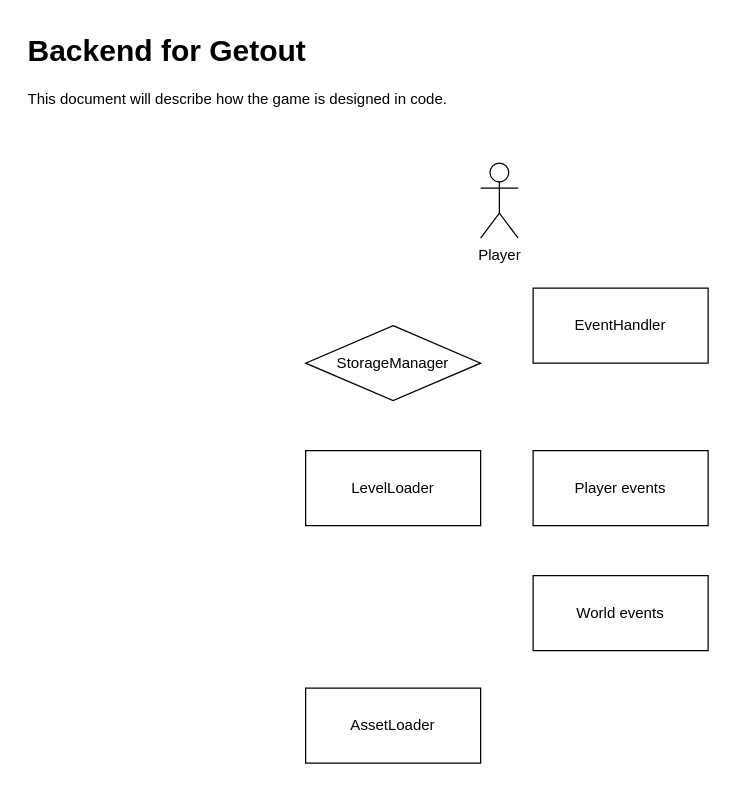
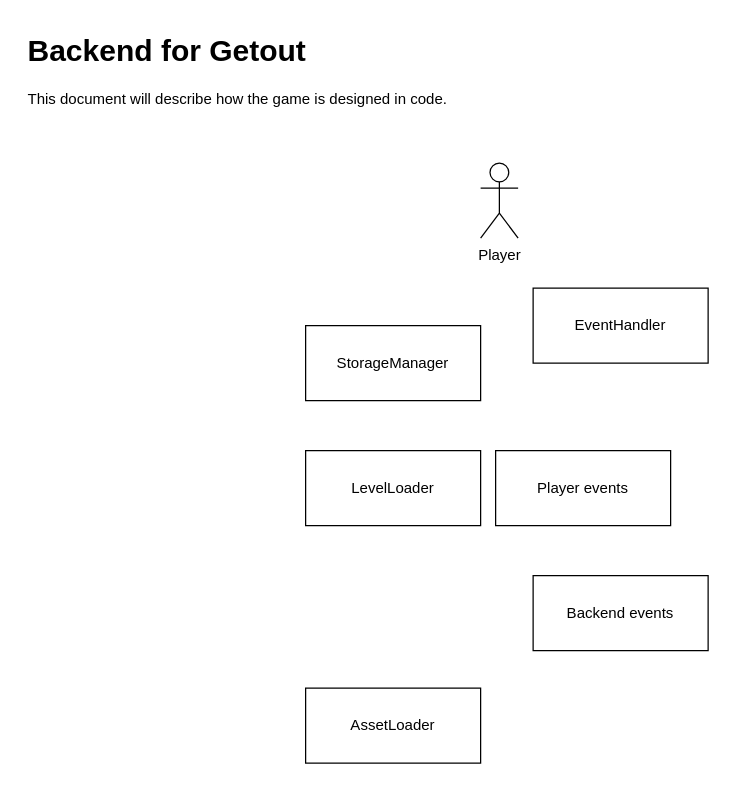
- <mxCell id="4" value="StorageManager" style="rhombus;whiteSpace=wrap;html=1;" vertex="1" parent="1"><mxGeometry x="244" y="260" width="140" height="60" as="geometry" /></mxCell>
+ <mxCell id="4" value="StorageManager" style="rounded=0;whiteSpace=wrap;html=1;" vertex="1" parent="1"><mxGeometry x="244" y="260" width="140" height="60" as="geometry" /></mxCell>
- <mxCell id="7" value="Player events" style="rounded=0;whiteSpace=wrap;html=1;" vertex="1" parent="1"><mxGeometry x="426" y="360" width="140" height="60" as="geometry" /></mxCell>
+ <mxCell id="7" value="Player events" style="rounded=0;whiteSpace=wrap;html=1;" vertex="1" parent="1"><mxGeometry x="396" y="360" width="140" height="60" as="geometry" /></mxCell>
- <mxCell id="8" value="World events" style="rounded=0;whiteSpace=wrap;html=1;" vertex="1" parent="1"><mxGeometry x="426" y="460" width="140" height="60" as="geometry" /></mxCell>
+ <mxCell id="8" value="Backend events" style="rounded=0;whiteSpace=wrap;html=1;" vertex="1" parent="1"><mxGeometry x="426" y="460" width="140" height="60" as="geometry" /></mxCell>
